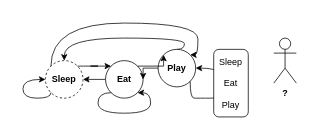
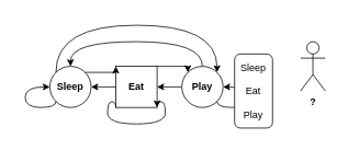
- <mxCell id="9" value="Play" style="ellipse;whiteSpace=wrap;html=1;aspect=fixed;fontStyle=1" vertex="1" parent="2"><mxGeometry x="190" y="45" width="50" height="50" as="geometry" /></mxCell>
+ <mxCell id="9" value="Play" style="ellipse;whiteSpace=wrap;html=1;aspect=fixed;fontStyle=1" vertex="1" parent="2"><mxGeometry x="200" y="60" width="50" height="50" as="geometry" /></mxCell>
- <mxCell id="3" value="Sleep" style="ellipse;whiteSpace=wrap;html=1;aspect=fixed;fontStyle=1;dashed=1;" vertex="1" parent="2"><mxGeometry x="40" y="60" width="50" height="50" as="geometry" /></mxCell>
+ <mxCell id="3" value="Sleep" style="ellipse;whiteSpace=wrap;html=1;aspect=fixed;fontStyle=1" vertex="1" parent="2"><mxGeometry x="40" y="60" width="50" height="50" as="geometry" /></mxCell>
- <mxCell id="5" value="Eat" style="ellipse;whiteSpace=wrap;html=1;aspect=fixed;fontStyle=1" vertex="1" parent="2"><mxGeometry x="120" y="60" width="50" height="50" as="geometry" /></mxCell>
+ <mxCell id="5" value="Eat" style="whiteSpace=wrap;html=1;aspect=fixed;fontStyle=1;rounded=0;" vertex="1" parent="2"><mxGeometry x="120" y="60" width="50" height="50" as="geometry" /></mxCell>
